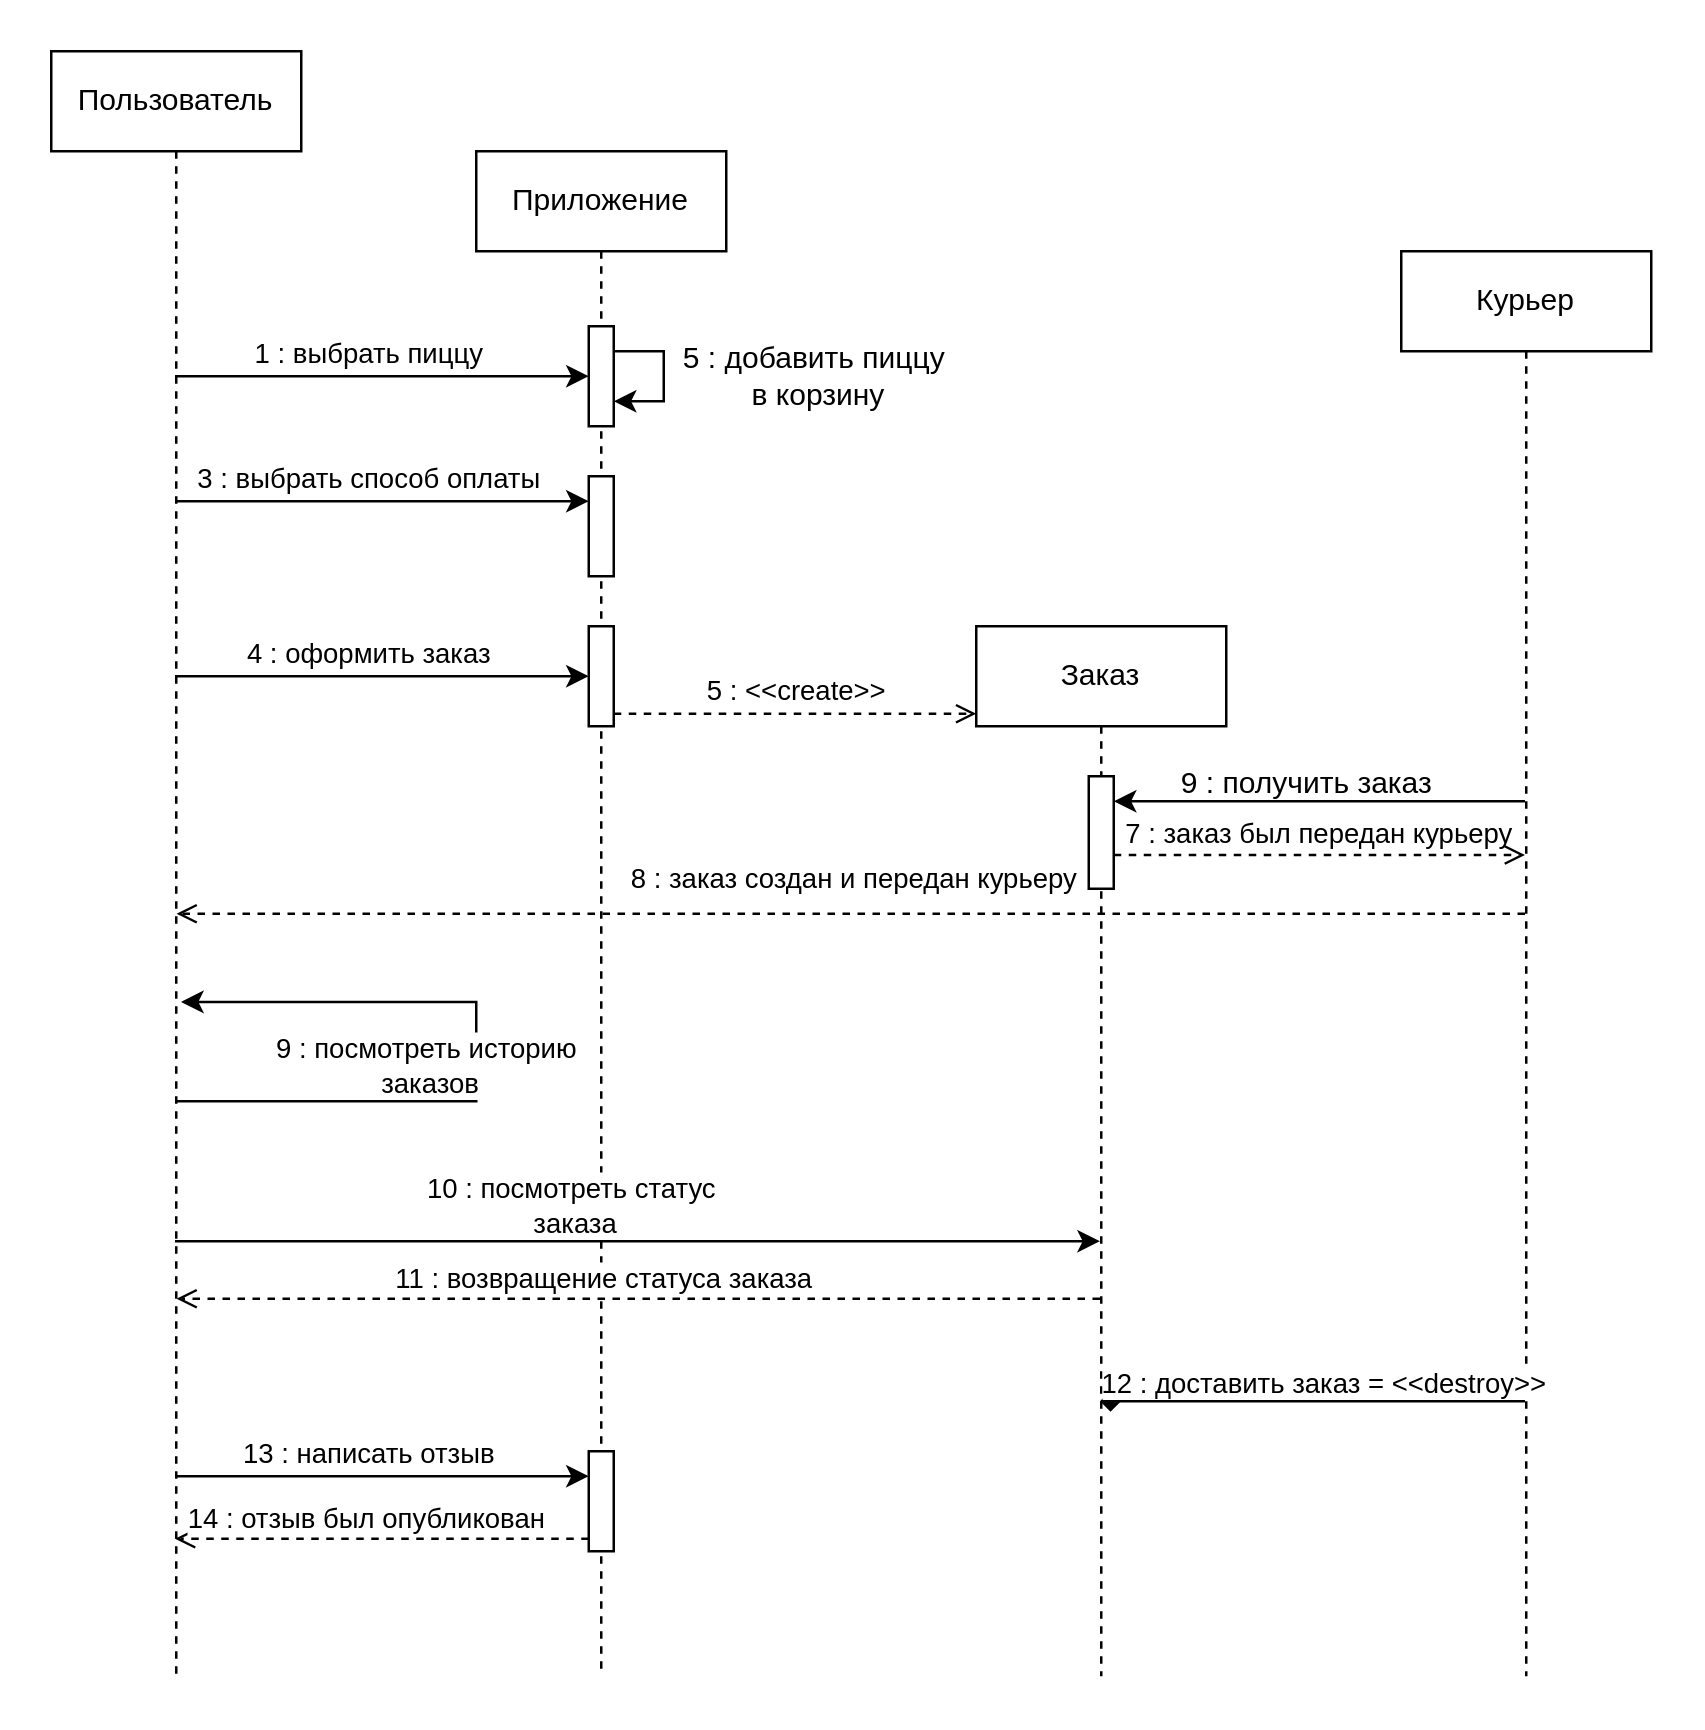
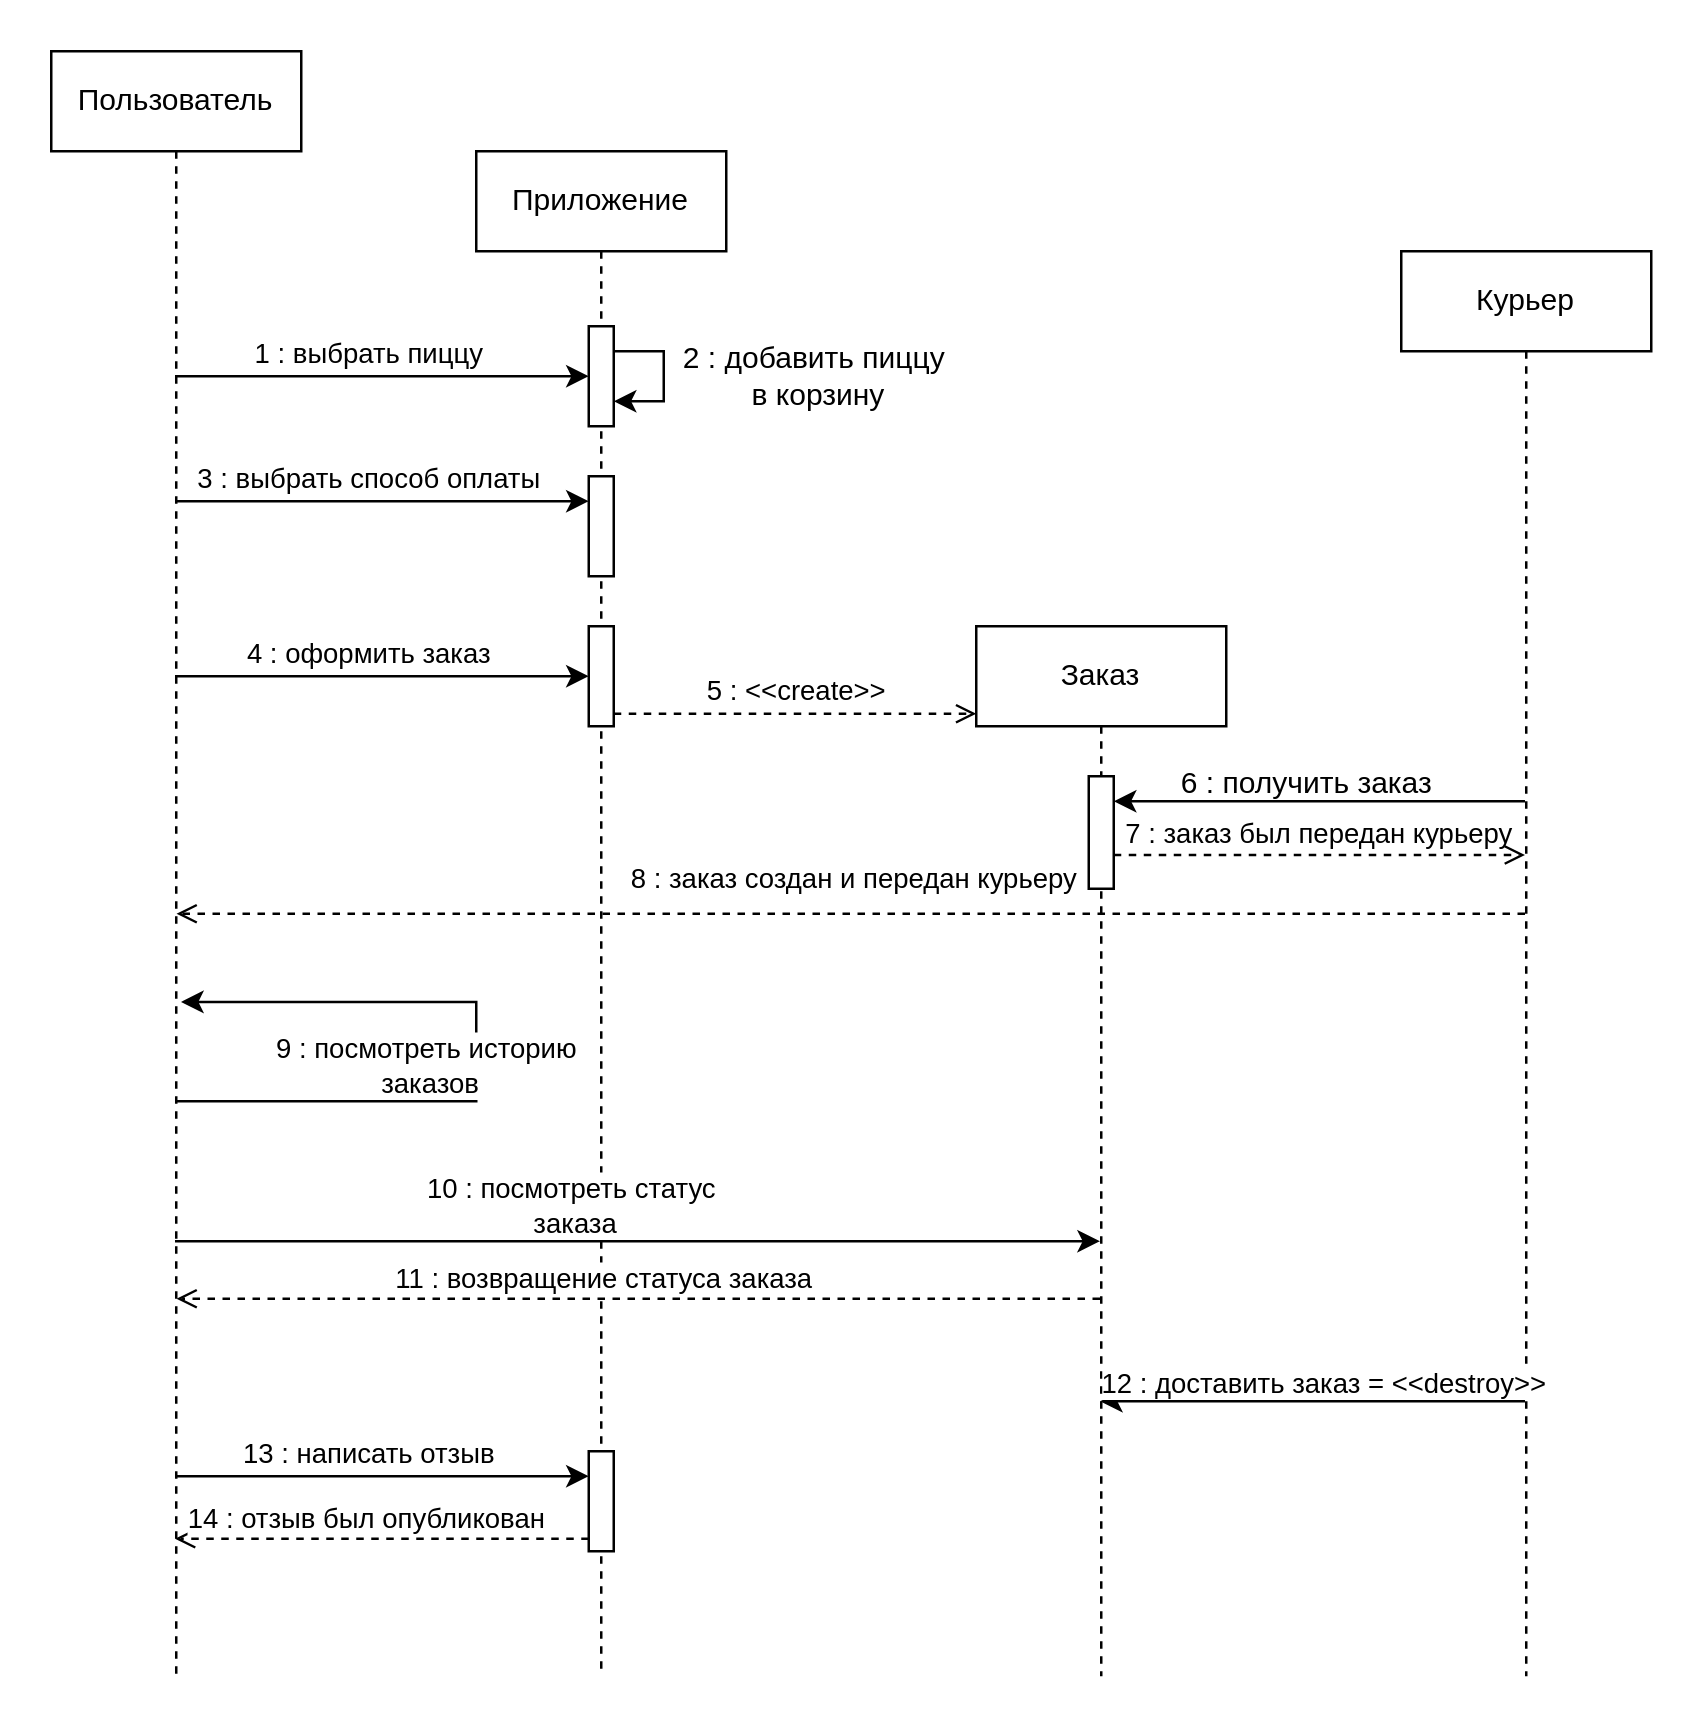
- <mxCell id="13" value="5 : добавить пиццу&lt;div&gt;&amp;nbsp;в корзину&lt;/div&gt;" style="text;html=1;align=center;verticalAlign=middle;resizable=0;points=[];autosize=1;strokeColor=none;fillColor=none;" parent="1" vertex="1"><mxGeometry x="260" y="130" width="130" height="40" as="geometry" /></mxCell>
+ <mxCell id="13" value="2 : добавить пиццу&lt;div&gt;&amp;nbsp;в корзину&lt;/div&gt;" style="text;html=1;align=center;verticalAlign=middle;resizable=0;points=[];autosize=1;strokeColor=none;fillColor=none;" parent="1" vertex="1"><mxGeometry x="260" y="130" width="130" height="40" as="geometry" /></mxCell>
- <mxCell id="30" value="9 : получить заказ" style="text;html=1;align=center;verticalAlign=middle;resizable=0;points=[];autosize=1;strokeColor=none;fillColor=none;" parent="1" vertex="1"><mxGeometry x="462" y="298" width="120" height="30" as="geometry" /></mxCell>
+ <mxCell id="30" value="6 : получить заказ" style="text;html=1;align=center;verticalAlign=middle;resizable=0;points=[];autosize=1;strokeColor=none;fillColor=none;" parent="1" vertex="1"><mxGeometry x="462" y="298" width="120" height="30" as="geometry" /></mxCell>
- <mxCell id="25" style="edgeStyle=elbowEdgeStyle;rounded=0;orthogonalLoop=1;jettySize=auto;html=1;elbow=vertical;curved=0;endArrow=diamond;" parent="1" source="12" target="14" edge="1"><mxGeometry relative="1" as="geometry"><mxPoint x="579.5" y="568" as="sourcePoint" /><mxPoint x="70.024" y="568" as="targetPoint" /><Array as="points"><mxPoint x="520" y="560" /><mxPoint x="435.99" y="595.76" /></Array></mxGeometry></mxCell>
+ <mxCell id="25" style="edgeStyle=elbowEdgeStyle;rounded=0;orthogonalLoop=1;jettySize=auto;html=1;elbow=vertical;curved=0;" parent="1" source="12" target="14" edge="1"><mxGeometry relative="1" as="geometry"><mxPoint x="579.5" y="568" as="sourcePoint" /><mxPoint x="70.024" y="568" as="targetPoint" /><Array as="points"><mxPoint x="520" y="560" /><mxPoint x="435.99" y="595.76" /></Array></mxGeometry></mxCell>
